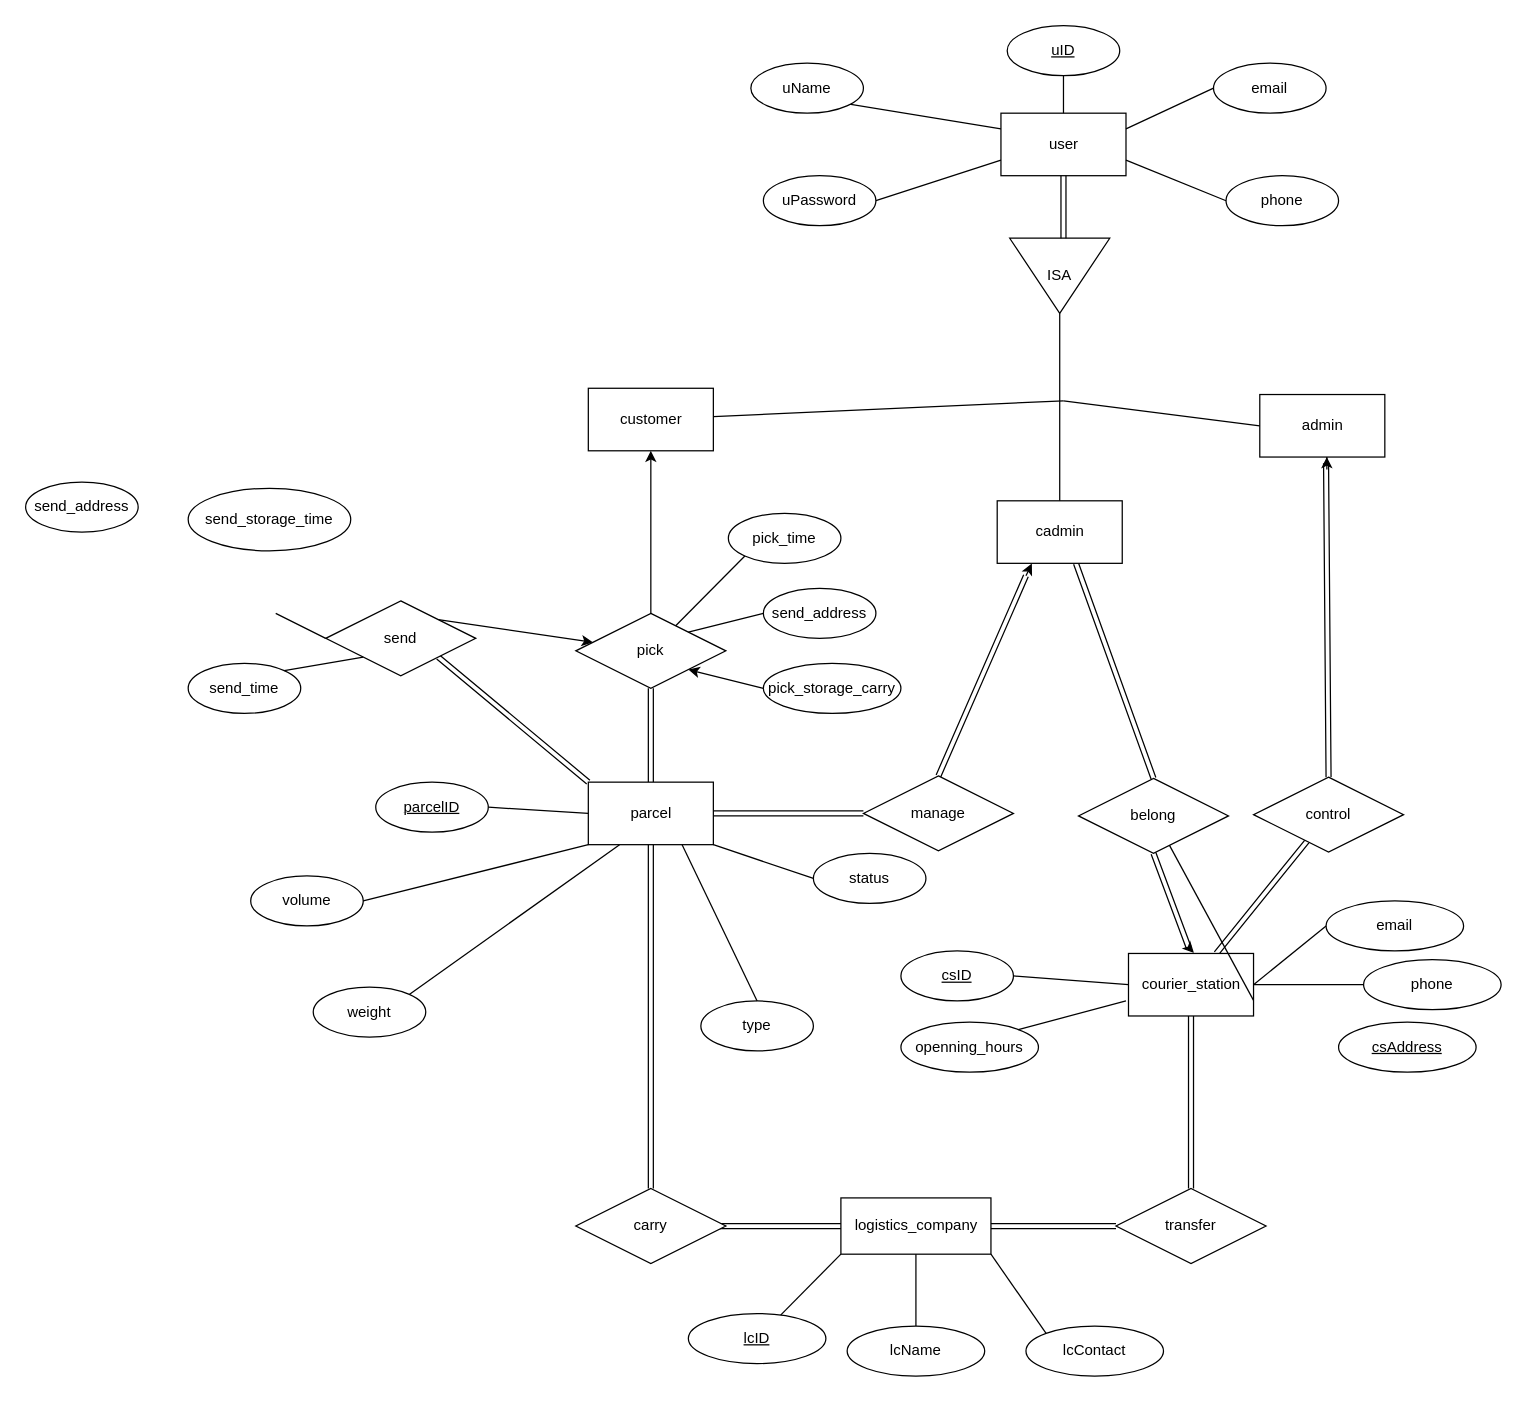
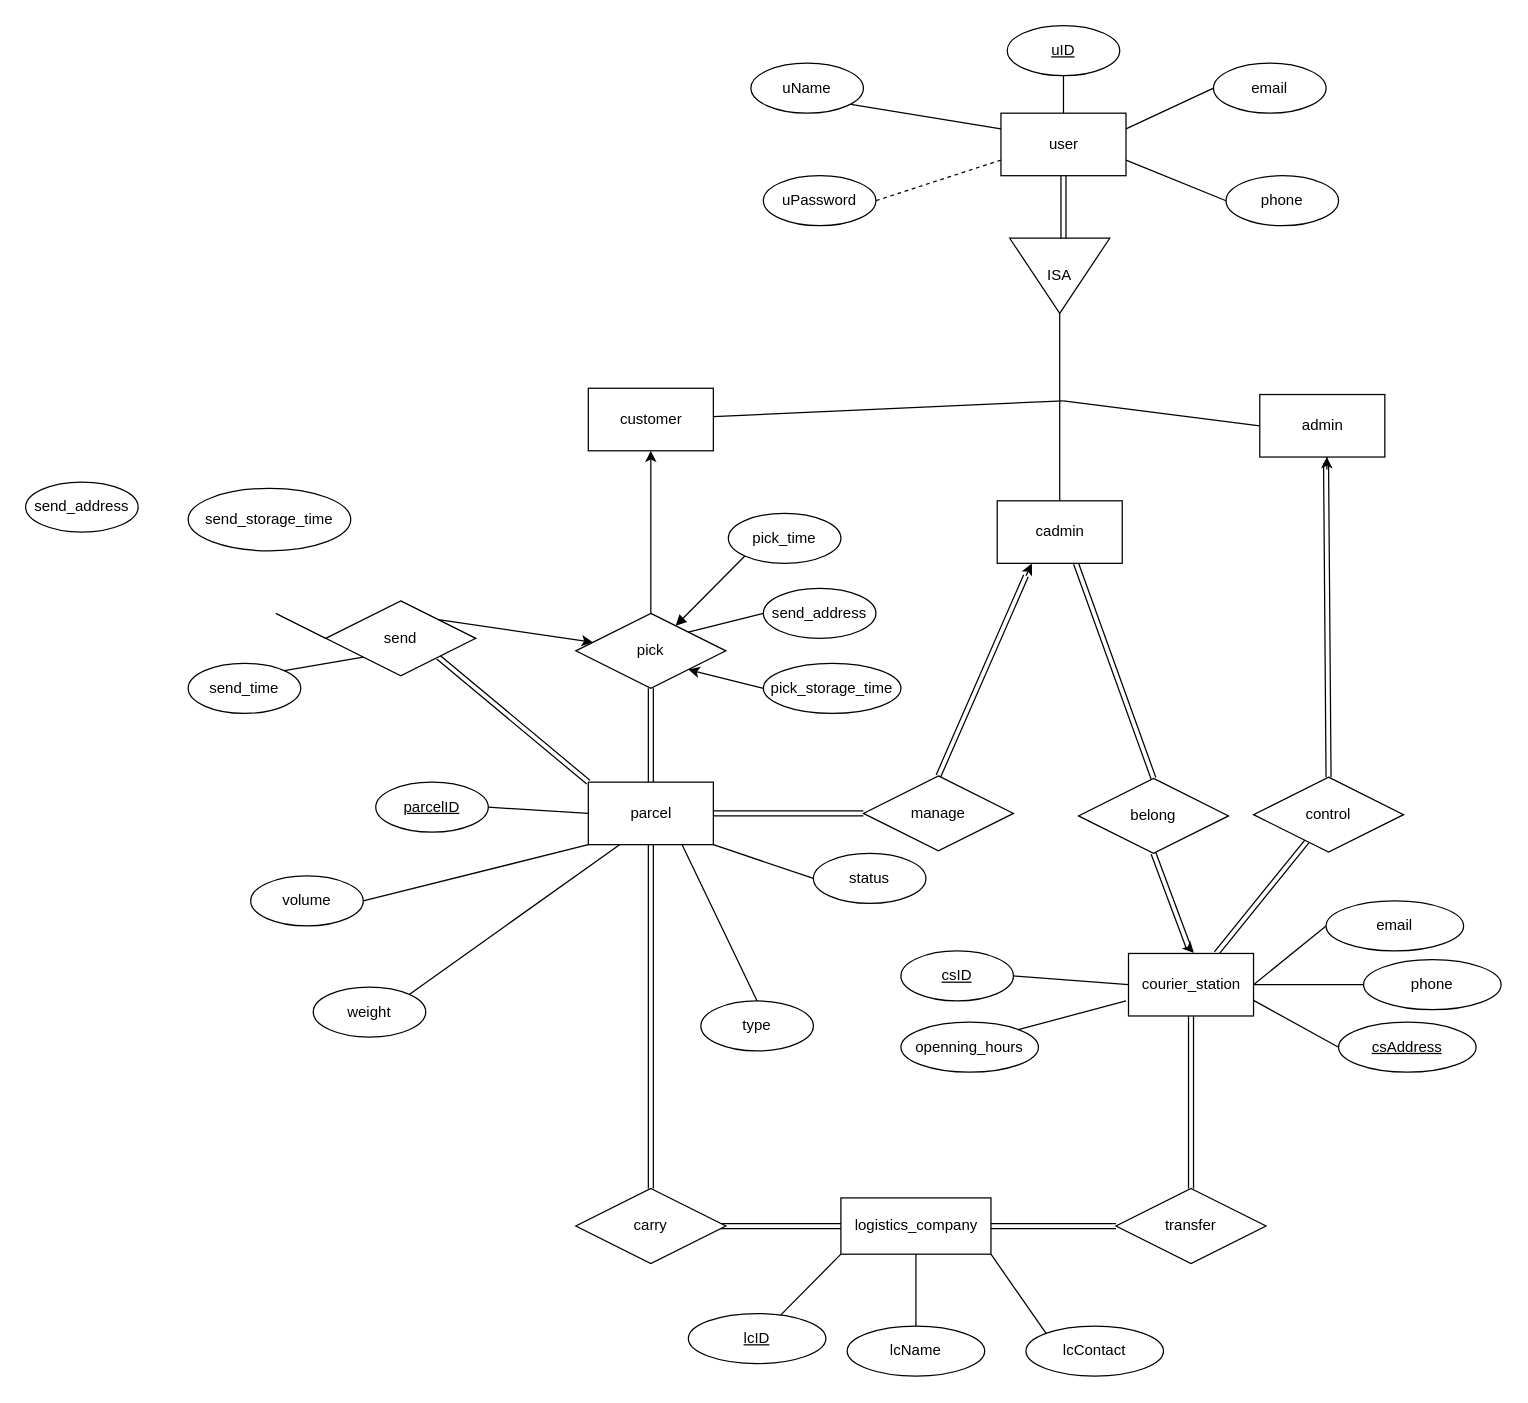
- <mxCell id="39" value="" style="endArrow=none;html=1;entryX=1;entryY=0.5;entryDx=0;entryDy=0;exitX=0;exitY=0.75;exitDx=0;exitDy=0;" parent="1" source="22" target="38" edge="1"><mxGeometry width="50" height="50" relative="1" as="geometry"><mxPoint x="900" y="140" as="sourcePoint" /><mxPoint x="970" y="110" as="targetPoint" /></mxGeometry></mxCell>
+ <mxCell id="39" value="" style="endArrow=none;html=1;entryX=1;entryY=0.5;entryDx=0;entryDy=0;exitX=0;exitY=0.75;exitDx=0;exitDy=0;dashed=1;" parent="1" source="22" target="38" edge="1"><mxGeometry width="50" height="50" relative="1" as="geometry"><mxPoint x="900" y="140" as="sourcePoint" /><mxPoint x="970" y="110" as="targetPoint" /></mxGeometry></mxCell>
- <mxCell id="56" value="" style="endArrow=none;html=1;exitX=0;exitY=1;exitDx=0;exitDy=0;" parent="1" source="54" target="20" edge="1"><mxGeometry width="50" height="50" relative="1" as="geometry"><mxPoint x="650" y="430" as="sourcePoint" /><mxPoint x="610" y="375" as="targetPoint" /></mxGeometry></mxCell>
+ <mxCell id="56" value="" style="endArrow=block;html=1;exitX=0;exitY=1;exitDx=0;exitDy=0;" parent="1" source="54" target="20" edge="1"><mxGeometry width="50" height="50" relative="1" as="geometry"><mxPoint x="650" y="430" as="sourcePoint" /><mxPoint x="610" y="375" as="targetPoint" /></mxGeometry></mxCell>
- <mxCell id="55" value="pick_storage_carry" style="ellipse;whiteSpace=wrap;html=1;align=center;" parent="1" vertex="1"><mxGeometry x="610" y="530" width="110" height="40" as="geometry" /></mxCell>
+ <mxCell id="55" value="pick_storage_time" style="ellipse;whiteSpace=wrap;html=1;align=center;" parent="1" vertex="1"><mxGeometry x="610" y="530" width="110" height="40" as="geometry" /></mxCell>
- <mxCell id="80" value="" style="endArrow=none;html=1;exitX=1;exitY=0.75;exitDx=0;exitDy=0;" edge="1" parent="1" source="10" target="5"><mxGeometry width="50" height="50" relative="1" as="geometry"><mxPoint x="1012" y="797" as="sourcePoint" /><mxPoint x="1080" y="778.88" as="targetPoint" /></mxGeometry></mxCell>
+ <mxCell id="80" value="" style="endArrow=none;html=1;exitX=1;exitY=0.75;exitDx=0;exitDy=0;entryX=0;entryY=0.5;entryDx=0;entryDy=0;" edge="1" parent="1" source="10" target="33"><mxGeometry width="50" height="50" relative="1" as="geometry"><mxPoint x="1012" y="797" as="sourcePoint" /><mxPoint x="1080" y="778.88" as="targetPoint" /></mxGeometry></mxCell>
